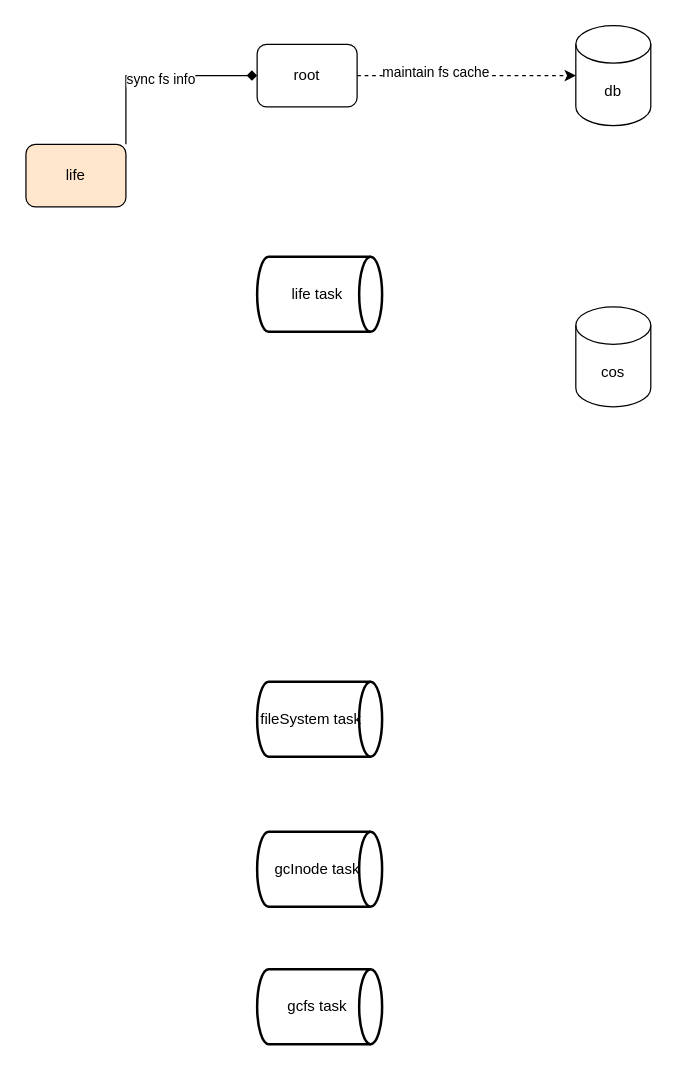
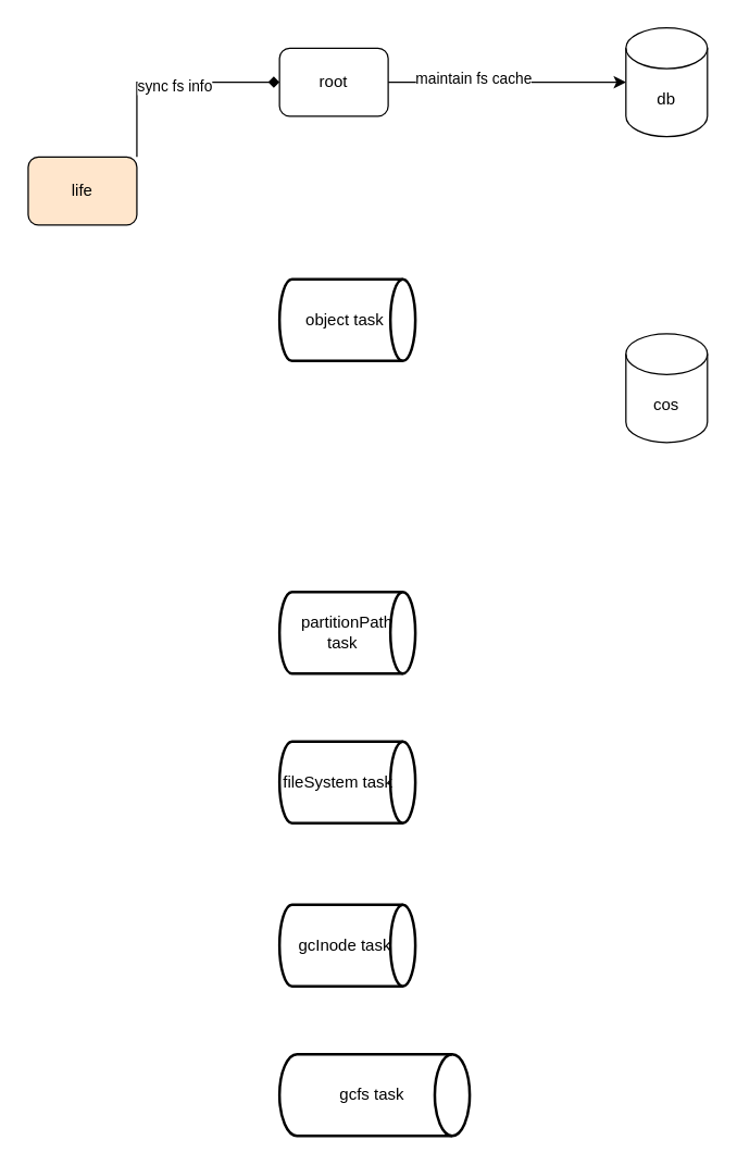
- <mxCell id="5" style="edgeStyle=orthogonalEdgeStyle;rounded=0;orthogonalLoop=1;jettySize=auto;html=1;exitX=1;exitY=0.5;exitDx=0;exitDy=0;entryX=0;entryY=0.5;entryDx=0;entryDy=0;entryPerimeter=0;dashed=1;" edge="1" parent="1" source="7" target="8"><mxGeometry relative="1" as="geometry" /></mxCell>
+ <mxCell id="5" style="edgeStyle=orthogonalEdgeStyle;rounded=0;orthogonalLoop=1;jettySize=auto;html=1;exitX=1;exitY=0.5;exitDx=0;exitDy=0;entryX=0;entryY=0.5;entryDx=0;entryDy=0;entryPerimeter=0;" edge="1" parent="1" source="7" target="8"><mxGeometry relative="1" as="geometry" /></mxCell>
- <mxCell id="10" value="life task&amp;nbsp;" style="strokeWidth=2;html=1;shape=mxgraph.flowchart.direct_data;whiteSpace=wrap;" vertex="1" parent="1"><mxGeometry x="205" y="205" width="100" height="60" as="geometry" /></mxCell>
+ <mxCell id="10" value="object task&amp;nbsp;" style="strokeWidth=2;html=1;shape=mxgraph.flowchart.direct_data;whiteSpace=wrap;" vertex="1" parent="1"><mxGeometry x="205" y="205" width="100" height="60" as="geometry" /></mxCell>
+ <mxCell id="11" value="partitionPath task&amp;nbsp;&amp;nbsp;" style="strokeWidth=2;html=1;shape=mxgraph.flowchart.direct_data;whiteSpace=wrap;" vertex="1" parent="1"><mxGeometry x="205" y="435" width="100" height="60" as="geometry" /></mxCell>
- <mxCell id="14" value="gcfs task&amp;nbsp;" style="strokeWidth=2;html=1;shape=mxgraph.flowchart.direct_data;whiteSpace=wrap;" vertex="1" parent="1"><mxGeometry x="205" y="775" width="100" height="60" as="geometry" /></mxCell>
+ <mxCell id="14" value="gcfs task&amp;nbsp;" style="strokeWidth=2;html=1;shape=mxgraph.flowchart.direct_data;whiteSpace=wrap;" vertex="1" parent="1"><mxGeometry x="205" y="775" width="140" height="60" as="geometry" /></mxCell>
